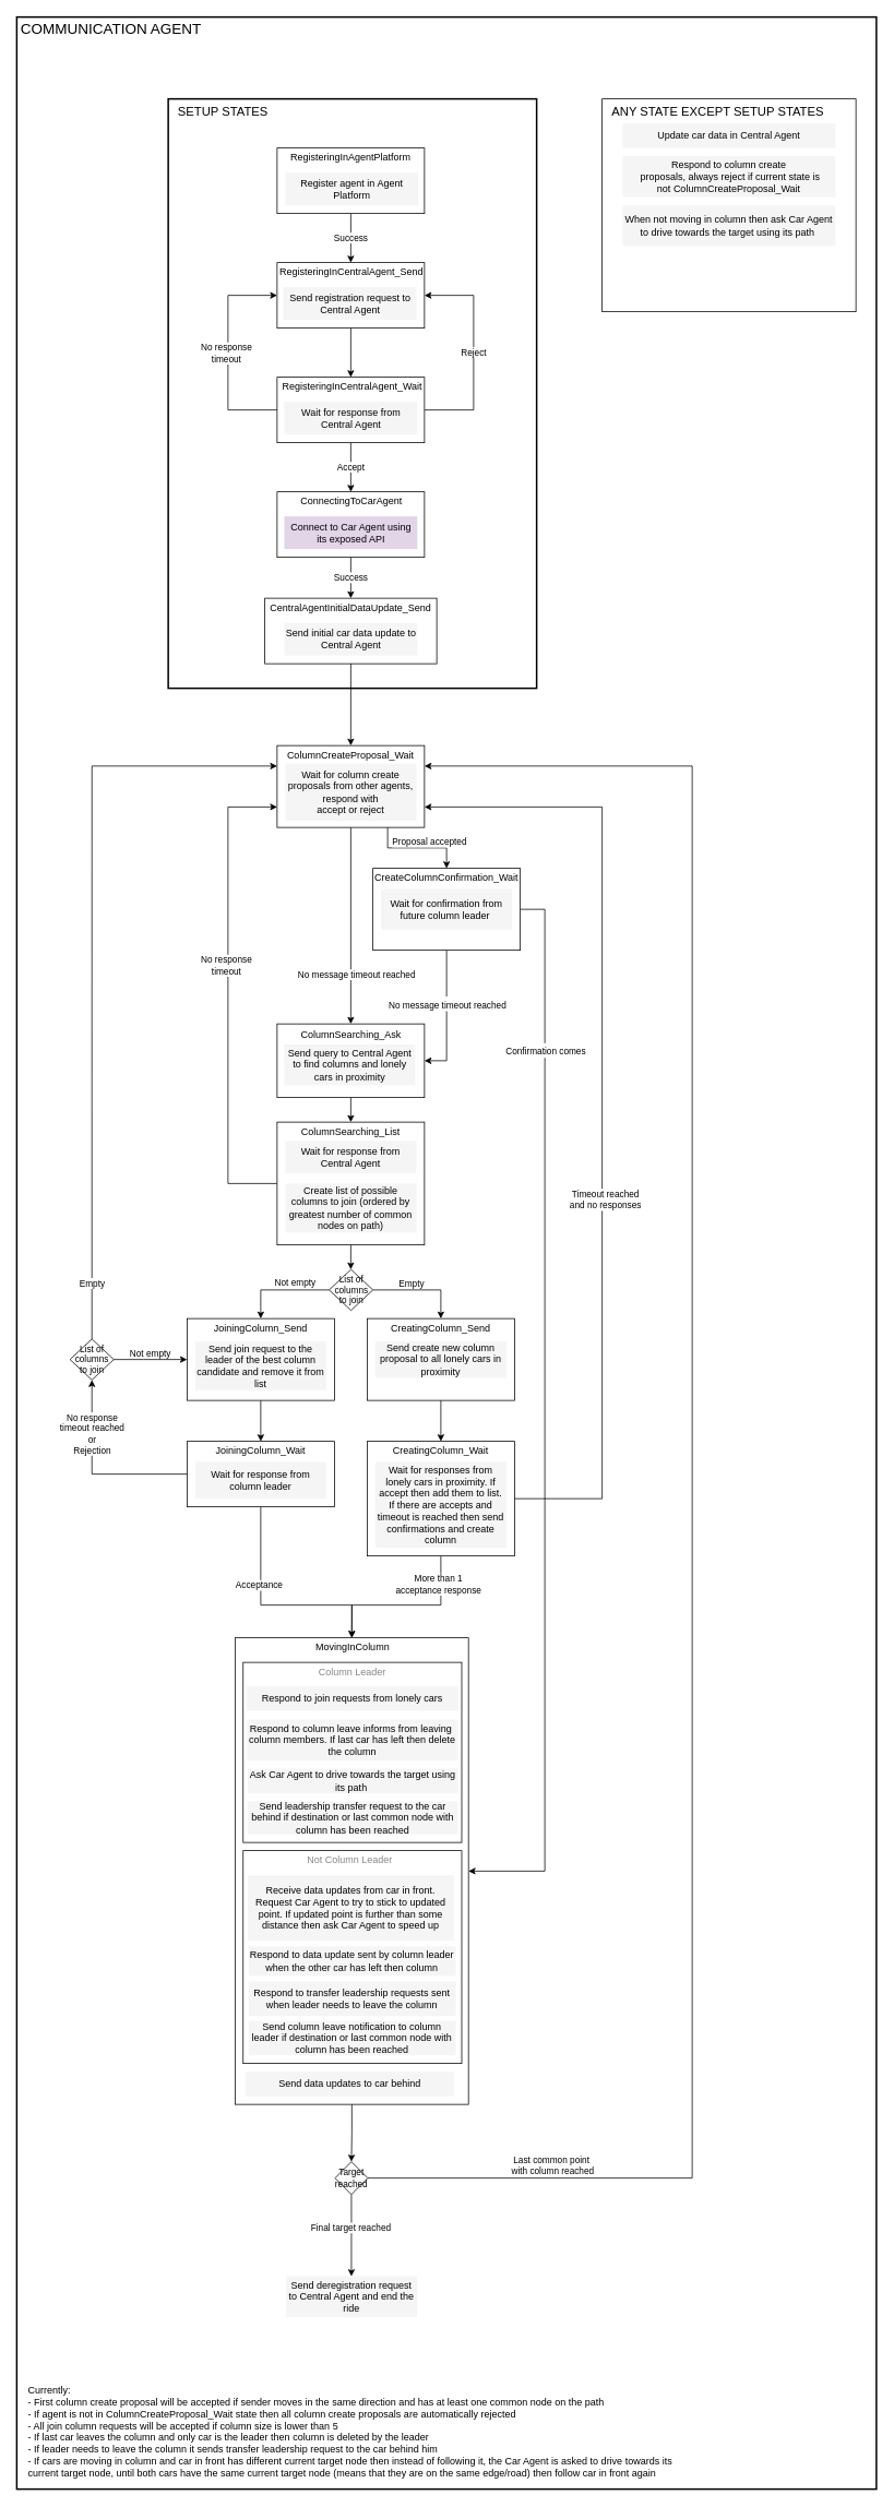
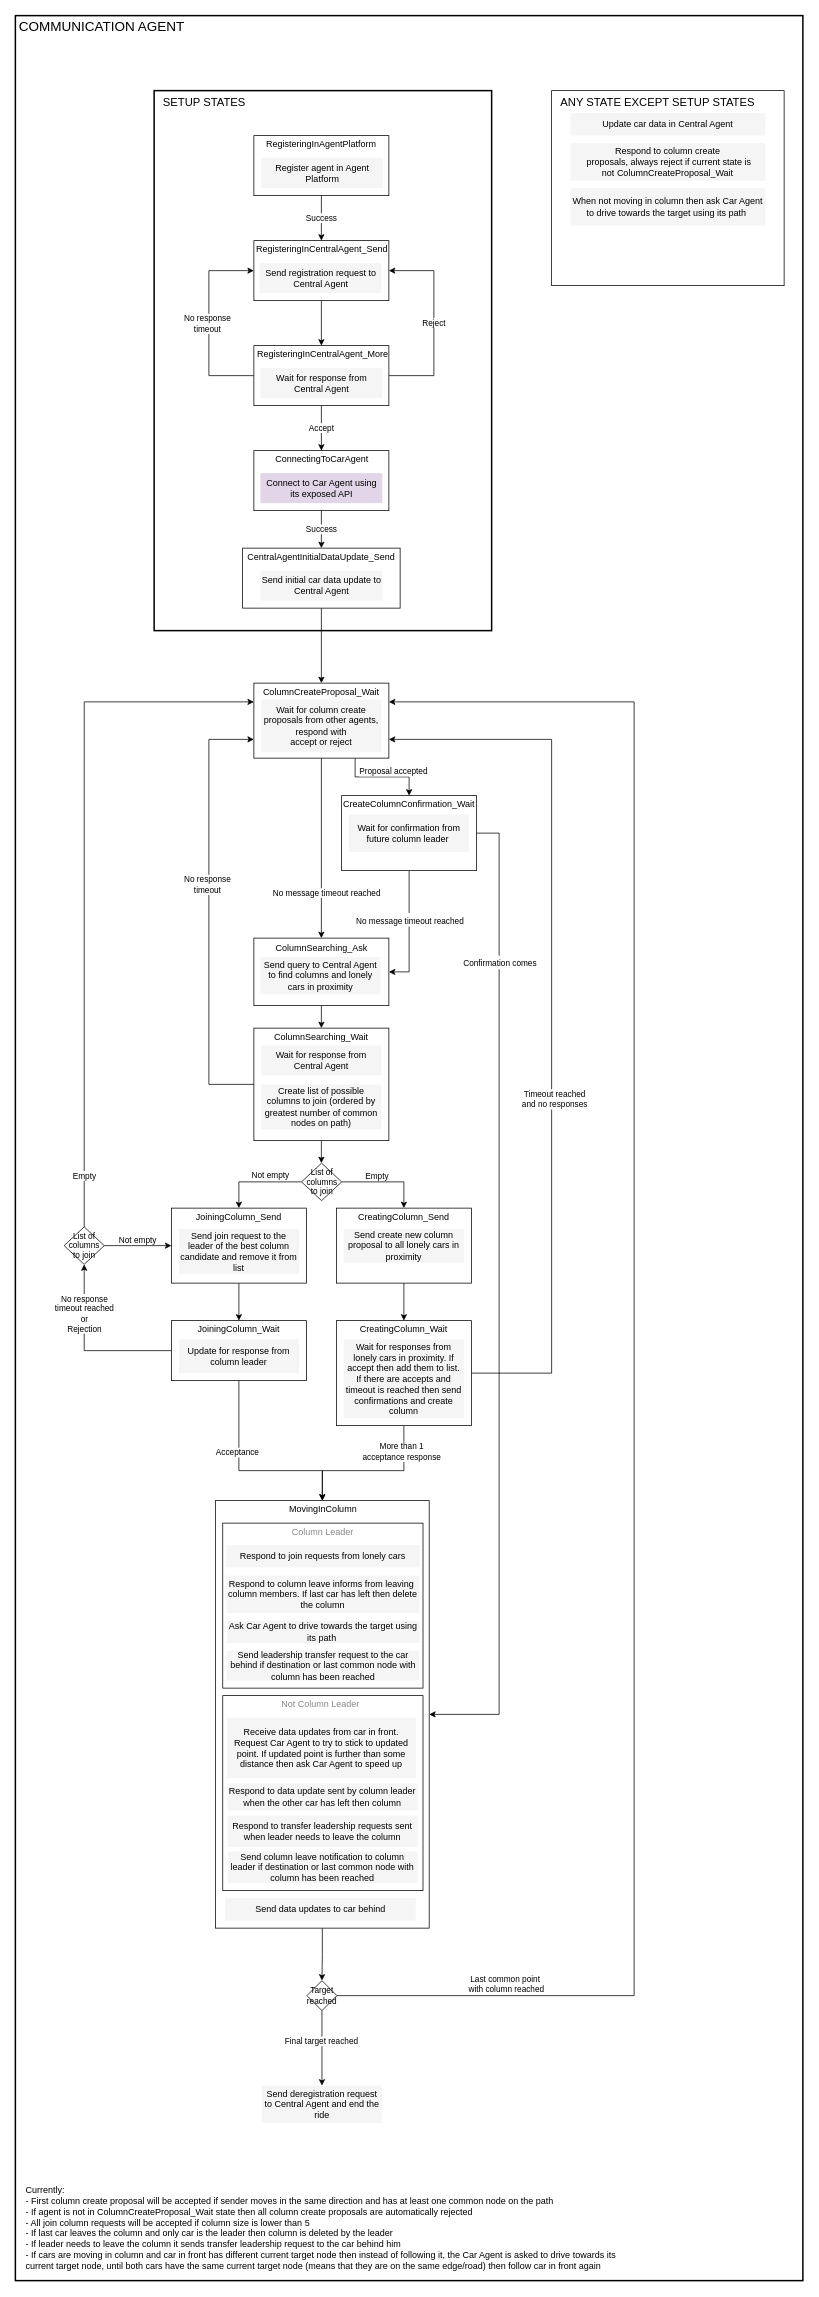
- <mxCell id="90" value="&lt;span style=&quot;font-size: 12px&quot;&gt;RegisteringInCentralAgent_Wait&lt;/span&gt;" style="text;html=1;strokeColor=none;fillColor=none;align=center;verticalAlign=middle;whiteSpace=wrap;rounded=0;fontSize=15;" vertex="1" parent="1"><mxGeometry x="345" y="460" width="170" height="20" as="geometry" /></mxCell>
+ <mxCell id="90" value="&lt;span style=&quot;font-size: 12px&quot;&gt;RegisteringInCentralAgent_More&lt;/span&gt;" style="text;html=1;strokeColor=none;fillColor=none;align=center;verticalAlign=middle;whiteSpace=wrap;rounded=0;fontSize=15;" vertex="1" parent="1"><mxGeometry x="345" y="460" width="170" height="20" as="geometry" /></mxCell>
- <mxCell id="51" value="&lt;span style=&quot;font-size: 12px&quot;&gt;ColumnSearching_List&lt;/span&gt;" style="text;html=1;strokeColor=none;fillColor=none;align=center;verticalAlign=middle;whiteSpace=wrap;rounded=0;fontSize=15;" parent="1" vertex="1"><mxGeometry x="338" y="1370" width="180" height="20" as="geometry" /></mxCell>
+ <mxCell id="51" value="&lt;span style=&quot;font-size: 12px&quot;&gt;ColumnSearching_Wait&lt;/span&gt;" style="text;html=1;strokeColor=none;fillColor=none;align=center;verticalAlign=middle;whiteSpace=wrap;rounded=0;fontSize=15;" parent="1" vertex="1"><mxGeometry x="338" y="1370" width="180" height="20" as="geometry" /></mxCell>
- <mxCell id="56" value="Wait for response from column leader" style="rounded=0;whiteSpace=wrap;html=1;strokeColor=none;fillColor=#F5F5F5;" parent="1" vertex="1"><mxGeometry x="238" y="1785" width="160" height="45" as="geometry" /></mxCell>
+ <mxCell id="56" value="Update for response from column leader" style="rounded=0;whiteSpace=wrap;html=1;strokeColor=none;fillColor=#F5F5F5;" parent="1" vertex="1"><mxGeometry x="238" y="1785" width="160" height="45" as="geometry" /></mxCell>
